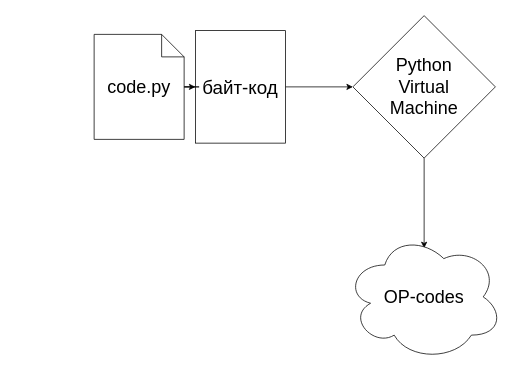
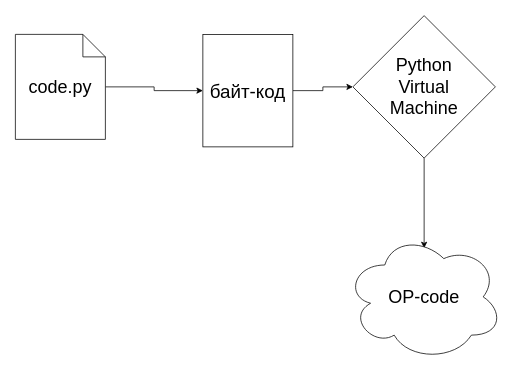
- <mxCell id="5" value="&lt;span&gt;&lt;font style=&quot;font-size: 24px&quot;&gt;code.py&lt;/font&gt;&lt;/span&gt;" style="shape=note;whiteSpace=wrap;html=1;backgroundOutline=1;" parent="1" vertex="1"><mxGeometry x="125" y="45" width="120" height="140" as="geometry" /></mxCell>
+ <mxCell id="5" value="&lt;span&gt;&lt;font style=&quot;font-size: 24px&quot;&gt;code.py&lt;/font&gt;&lt;/span&gt;" style="shape=note;whiteSpace=wrap;html=1;backgroundOutline=1;" parent="1" vertex="1"><mxGeometry x="20" y="45" width="120" height="140" as="geometry" /></mxCell>
- <mxCell id="3" value="&lt;span style=&quot;font-size: 25px&quot;&gt;байт-код&lt;/span&gt;" style="rounded=0;whiteSpace=wrap;html=1;" parent="1" vertex="1"><mxGeometry x="260" y="40" width="120" height="150" as="geometry" /></mxCell>
+ <mxCell id="3" value="&lt;span style=&quot;font-size: 25px&quot;&gt;байт-код&lt;/span&gt;" style="rounded=0;whiteSpace=wrap;html=1;" parent="1" vertex="1"><mxGeometry x="270" y="45" width="120" height="150" as="geometry" /></mxCell>
- <mxCell id="8" value="&lt;font style=&quot;font-size: 24px&quot;&gt;OP-codes&lt;/font&gt;" style="ellipse;shape=cloud;whiteSpace=wrap;html=1;" parent="1" vertex="1"><mxGeometry x="460" y="310" width="210" height="170" as="geometry" /></mxCell>
+ <mxCell id="8" value="&lt;font style=&quot;font-size: 24px&quot;&gt;OP-code&lt;/font&gt;" style="ellipse;shape=cloud;whiteSpace=wrap;html=1;" parent="1" vertex="1"><mxGeometry x="460" y="310" width="210" height="170" as="geometry" /></mxCell>
